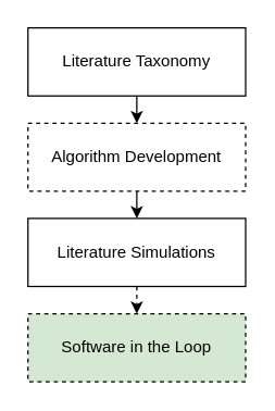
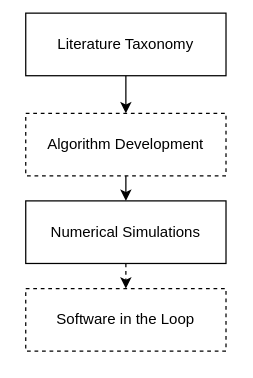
- <mxCell id="8" value="Literature Taxonomy" style="rounded=0;whiteSpace=wrap;html=1;" vertex="1" parent="1"><mxGeometry x="20" y="20" width="160" height="50" as="geometry" /></mxCell>
+ <mxCell id="8" value="Literature Taxonomy" style="rounded=0;whiteSpace=wrap;html=1;" vertex="1" parent="1"><mxGeometry x="20" y="10" width="160" height="50" as="geometry" /></mxCell>
- <mxCell id="5" value="Literature Simulations" style="rounded=0;whiteSpace=wrap;html=1;" vertex="1" parent="1"><mxGeometry x="20" y="160" width="160" height="50" as="geometry" /></mxCell>
+ <mxCell id="5" value="Numerical Simulations" style="rounded=0;whiteSpace=wrap;html=1;" vertex="1" parent="1"><mxGeometry x="20" y="160" width="160" height="50" as="geometry" /></mxCell>
- <mxCell id="6" value="&lt;div&gt;Software in the Loop&lt;/div&gt;" style="rounded=0;whiteSpace=wrap;html=1;dashed=1;fillColor=#d5e8d4;" vertex="1" parent="1"><mxGeometry x="20" y="230" width="160" height="50" as="geometry" /></mxCell>
+ <mxCell id="6" value="&lt;div&gt;Software in the Loop&lt;/div&gt;" style="rounded=0;whiteSpace=wrap;html=1;dashed=1;" vertex="1" parent="1"><mxGeometry x="20" y="230" width="160" height="50" as="geometry" /></mxCell>
